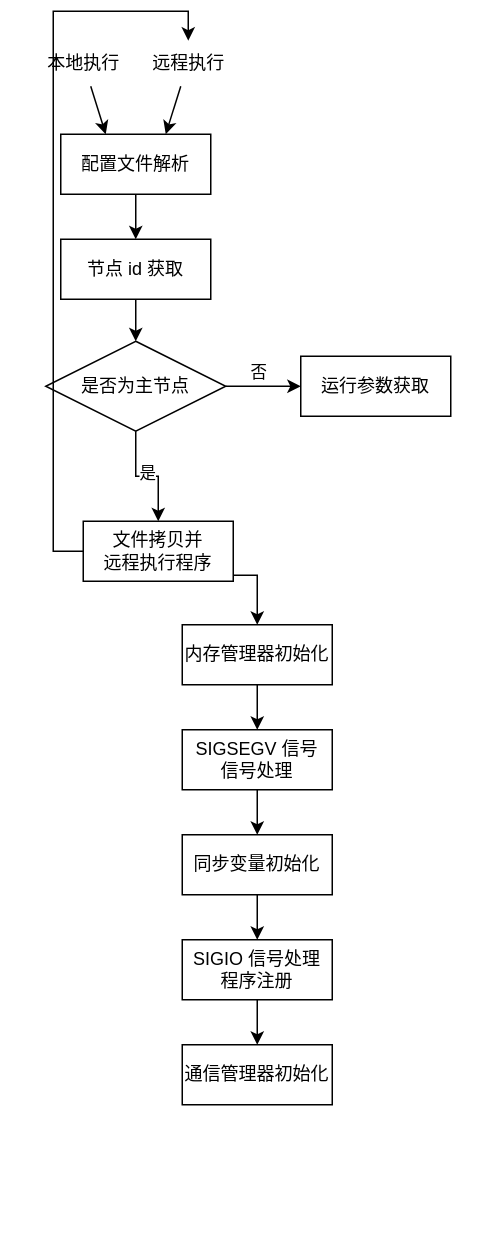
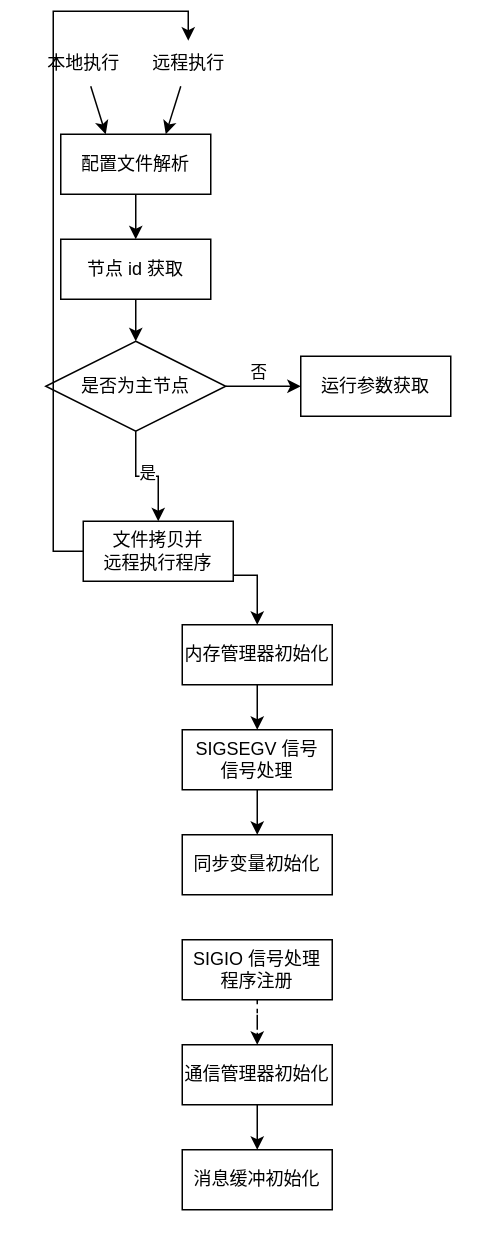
- <mxCell id="21" style="edgeStyle=orthogonalEdgeStyle;rounded=0;orthogonalLoop=1;jettySize=auto;html=1;exitX=0.5;exitY=1;exitDx=0;exitDy=0;entryX=0.5;entryY=0;entryDx=0;entryDy=0;" parent="1" source="22" target="24" edge="1"><mxGeometry relative="1" as="geometry" /></mxCell>
- <mxCell id="23" style="edgeStyle=orthogonalEdgeStyle;rounded=0;orthogonalLoop=1;jettySize=auto;html=1;exitX=0.5;exitY=1;exitDx=0;exitDy=0;" parent="1" source="24" target="26" edge="1"><mxGeometry relative="1" as="geometry" /></mxCell>
+ <mxCell id="23" style="edgeStyle=orthogonalEdgeStyle;rounded=0;orthogonalLoop=1;jettySize=auto;html=1;exitX=0.5;exitY=1;exitDx=0;exitDy=0;dashed=1;" parent="1" source="24" target="26" edge="1"><mxGeometry relative="1" as="geometry" /></mxCell>
+ <mxCell id="25" style="edgeStyle=orthogonalEdgeStyle;rounded=0;orthogonalLoop=1;jettySize=auto;html=1;exitX=0.5;exitY=1;exitDx=0;exitDy=0;entryX=0.5;entryY=0;entryDx=0;entryDy=0;" parent="1" source="26" target="29" edge="1"><mxGeometry relative="1" as="geometry" /></mxCell>
+ <mxCell id="29" value="消息缓冲初始化" style="rounded=0;whiteSpace=wrap;html=1;" parent="1" vertex="1"><mxGeometry x="121" y="759" width="100" height="40" as="geometry" /></mxCell>
